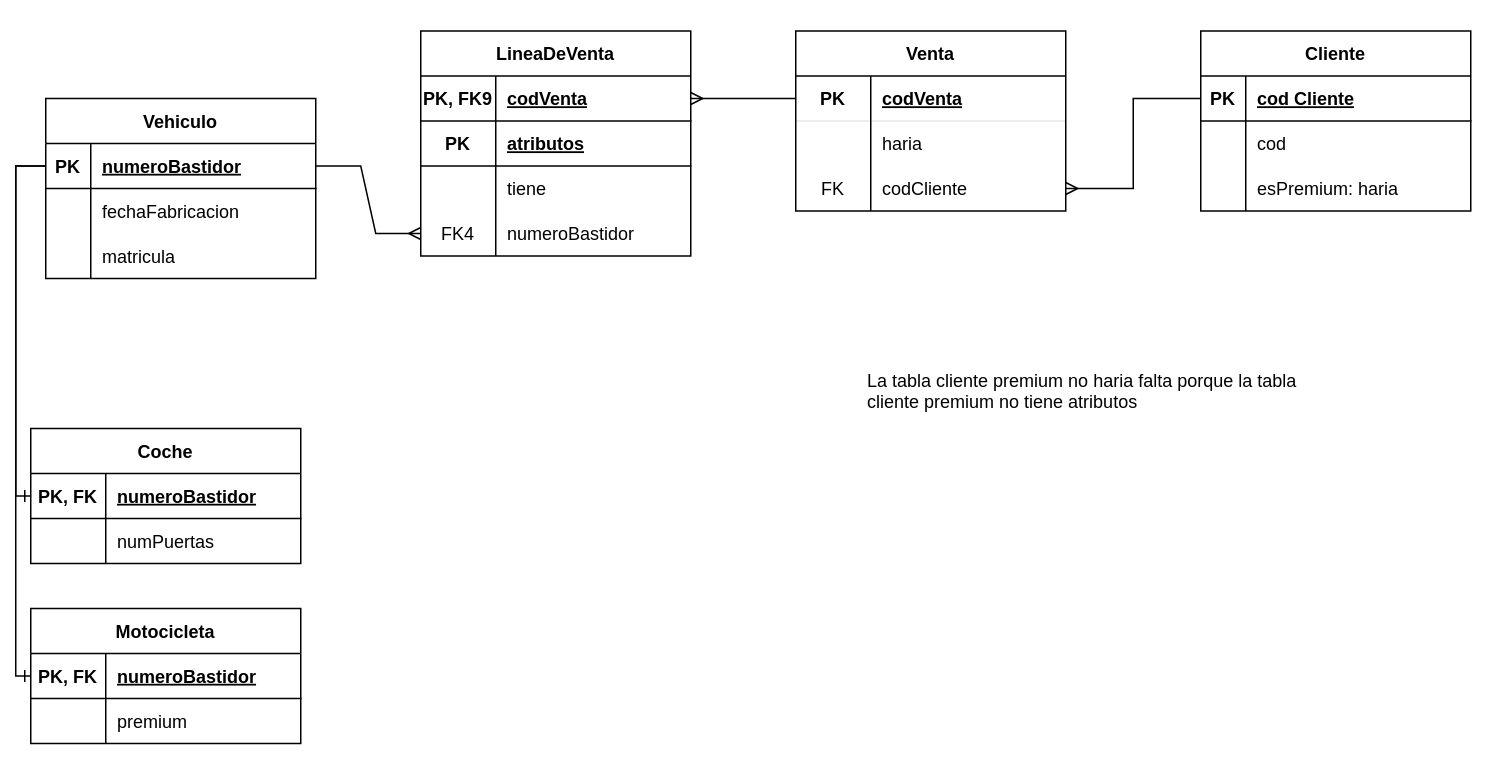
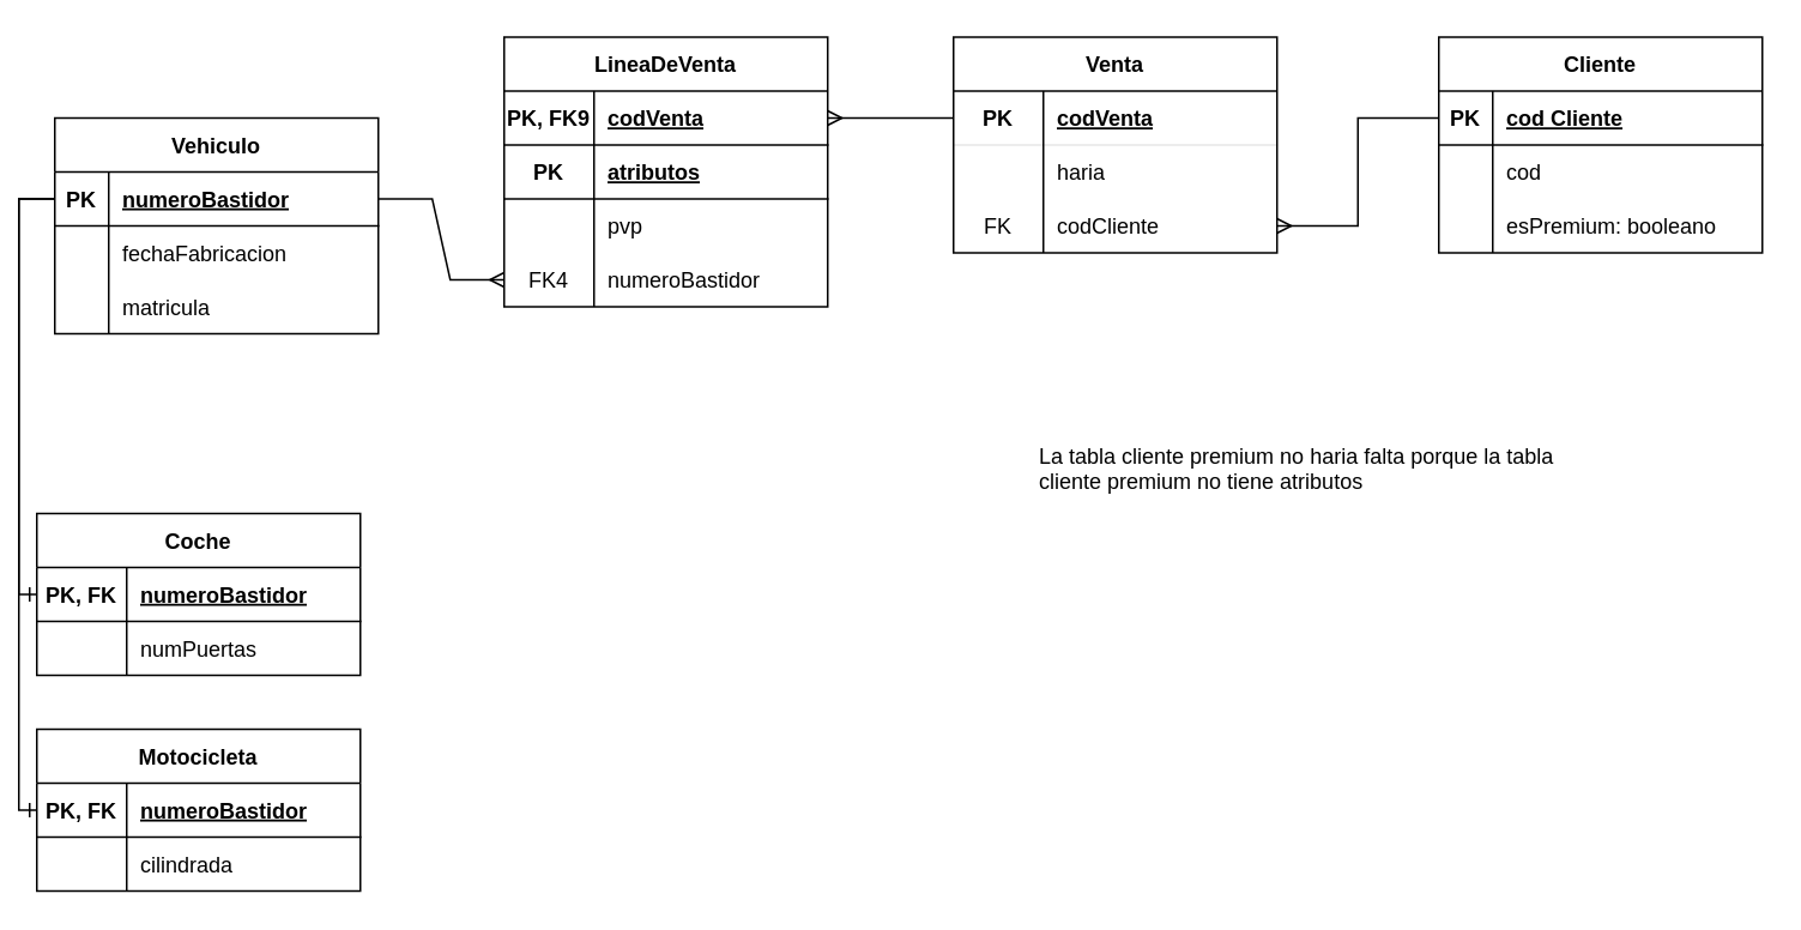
- <mxCell id="35" value="tiene" style="shape=partialRectangle;connectable=0;fillColor=none;top=0;left=0;bottom=0;right=0;align=left;spacingLeft=6;overflow=hidden;" parent="33" vertex="1"><mxGeometry x="50" width="130" height="30" as="geometry"><mxRectangle width="130" height="30" as="alternateBounds" /></mxGeometry></mxCell>
+ <mxCell id="35" value="pvp" style="shape=partialRectangle;connectable=0;fillColor=none;top=0;left=0;bottom=0;right=0;align=left;spacingLeft=6;overflow=hidden;" parent="33" vertex="1"><mxGeometry x="50" width="130" height="30" as="geometry"><mxRectangle width="130" height="30" as="alternateBounds" /></mxGeometry></mxCell>
- <mxCell id="59" value="esPremium: haria" style="shape=partialRectangle;connectable=0;fillColor=none;top=0;left=0;bottom=0;right=0;align=left;spacingLeft=6;overflow=hidden;" parent="57" vertex="1"><mxGeometry x="30" width="150" height="30" as="geometry"><mxRectangle width="150" height="30" as="alternateBounds" /></mxGeometry></mxCell>
+ <mxCell id="59" value="esPremium: booleano" style="shape=partialRectangle;connectable=0;fillColor=none;top=0;left=0;bottom=0;right=0;align=left;spacingLeft=6;overflow=hidden;" parent="57" vertex="1"><mxGeometry x="30" width="150" height="30" as="geometry"><mxRectangle width="150" height="30" as="alternateBounds" /></mxGeometry></mxCell>
- <mxCell id="25" value="premium" style="shape=partialRectangle;connectable=0;fillColor=none;top=0;left=0;bottom=0;right=0;align=left;spacingLeft=6;overflow=hidden;" parent="23" vertex="1"><mxGeometry x="50" width="130" height="30" as="geometry"><mxRectangle width="130" height="30" as="alternateBounds" /></mxGeometry></mxCell>
+ <mxCell id="25" value="cilindrada" style="shape=partialRectangle;connectable=0;fillColor=none;top=0;left=0;bottom=0;right=0;align=left;spacingLeft=6;overflow=hidden;" parent="23" vertex="1"><mxGeometry x="50" width="130" height="30" as="geometry"><mxRectangle width="130" height="30" as="alternateBounds" /></mxGeometry></mxCell>
